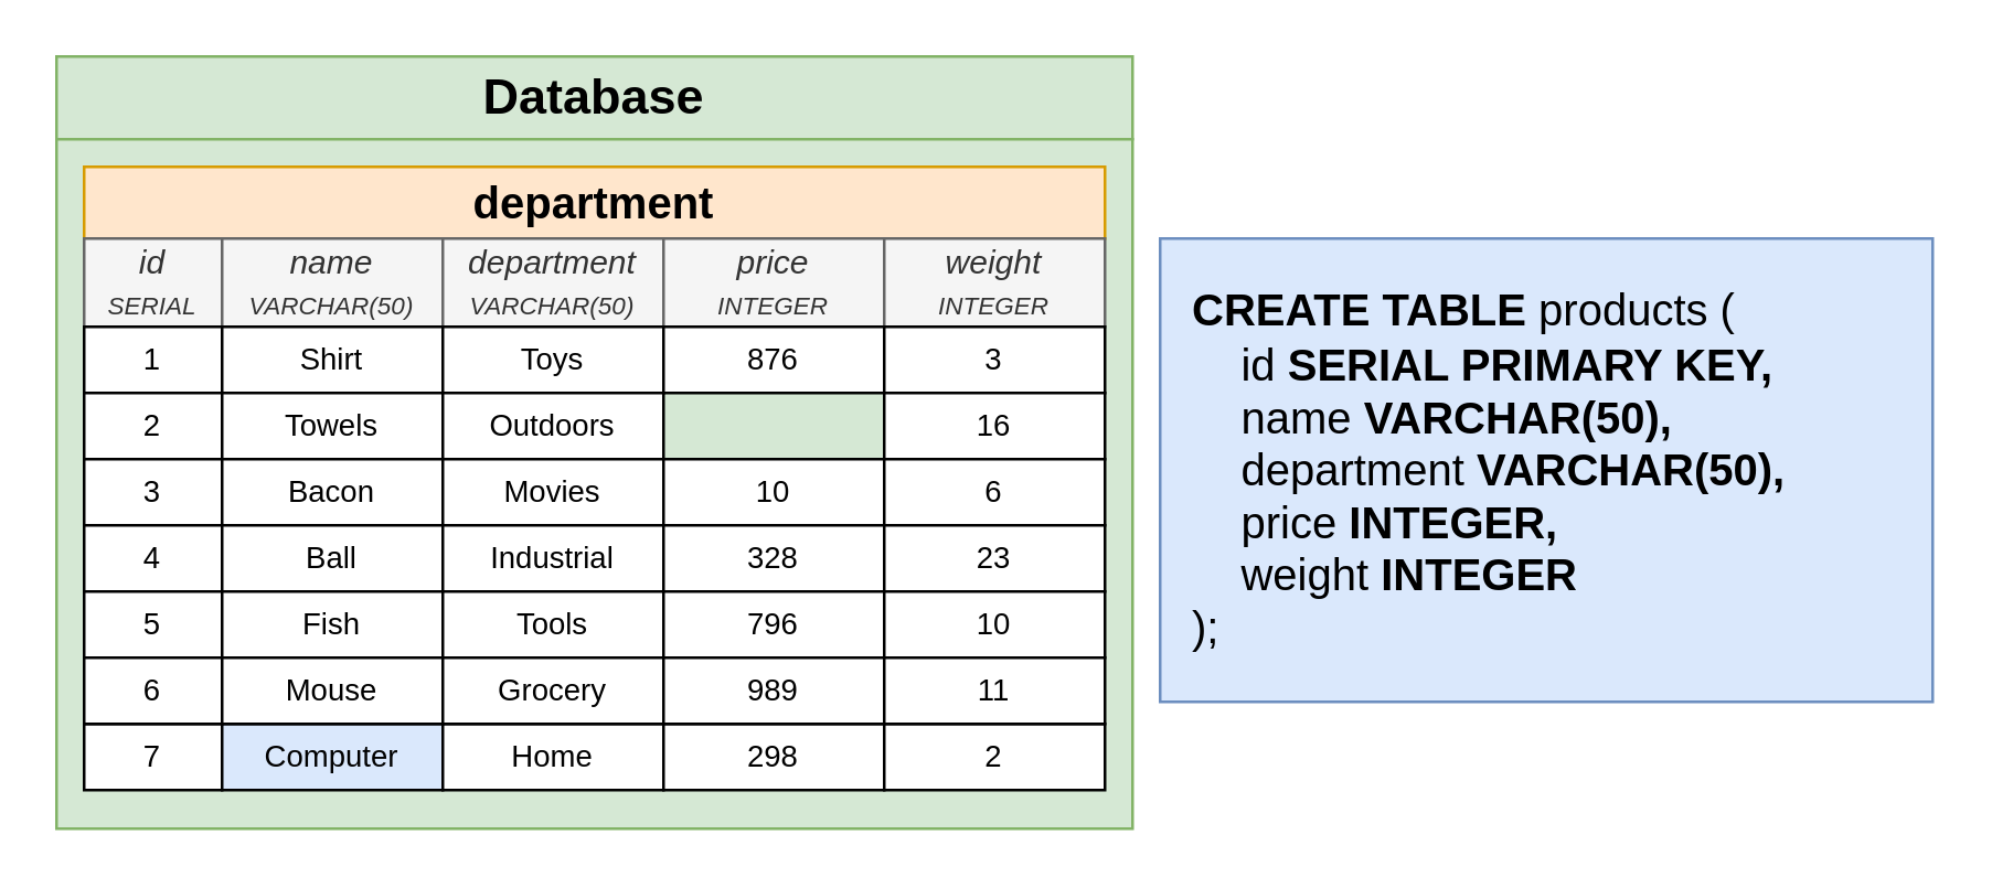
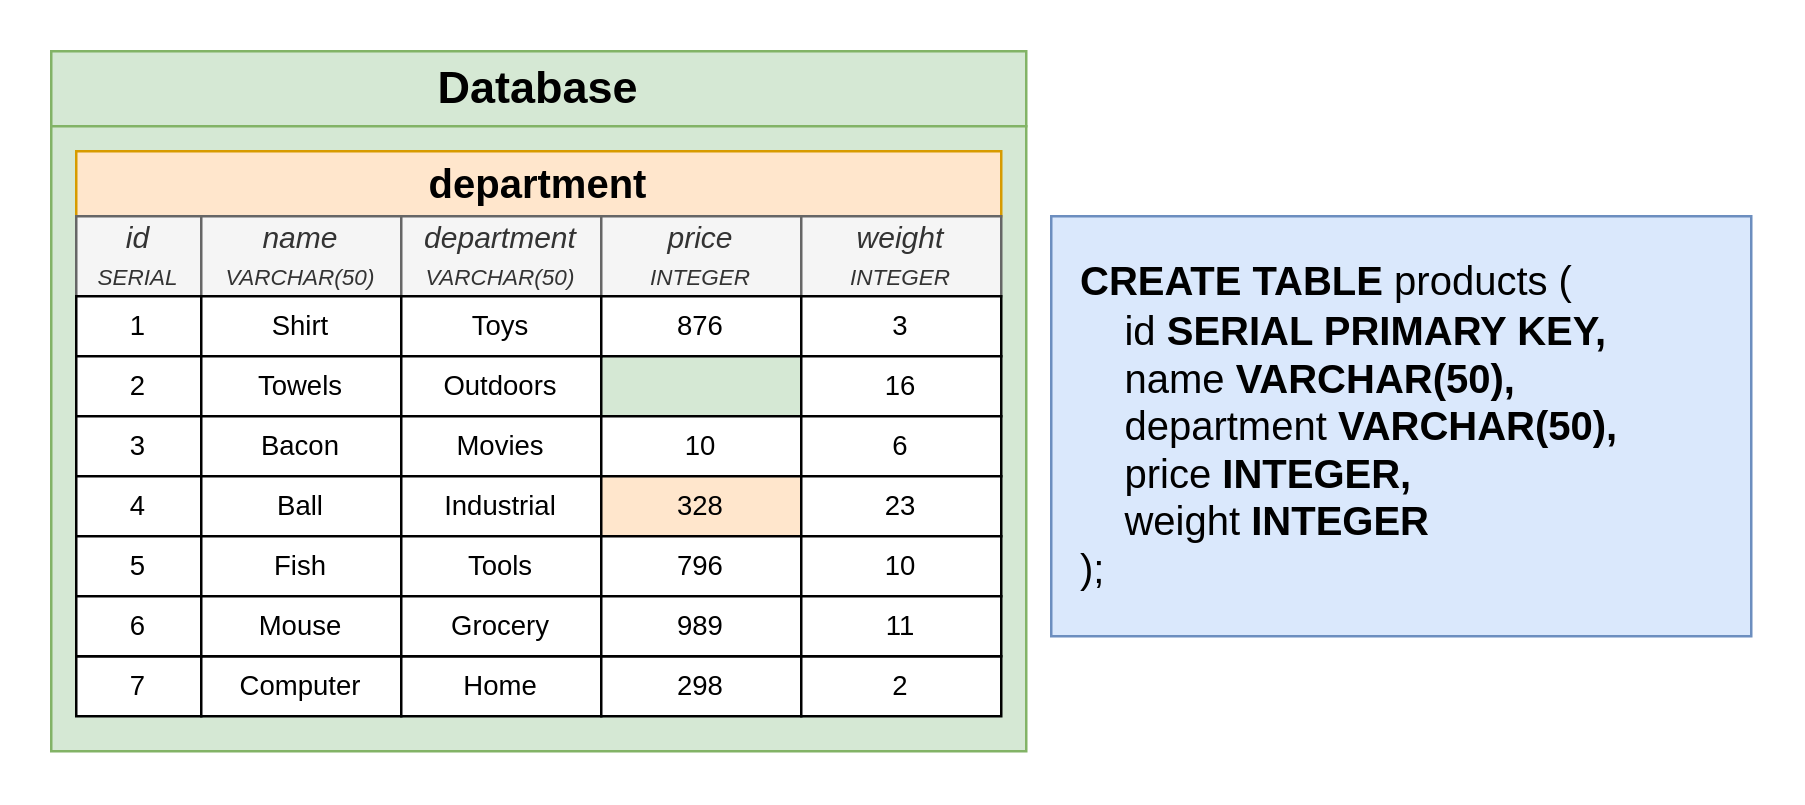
- <mxCell id="33" value="328" style="rounded=0;whiteSpace=wrap;html=1;fontSize=11;" vertex="1" parent="1"><mxGeometry x="240" y="190" width="80" height="24" as="geometry" /></mxCell>
+ <mxCell id="33" value="328" style="rounded=0;whiteSpace=wrap;html=1;fontSize=11;fillColor=#ffe6cc;" vertex="1" parent="1"><mxGeometry x="240" y="190" width="80" height="24" as="geometry" /></mxCell>
- <mxCell id="26" value="Computer" style="rounded=0;whiteSpace=wrap;html=1;fontSize=11;fillColor=#dae8fc;" vertex="1" parent="1"><mxGeometry x="80" y="262" width="80" height="24" as="geometry" /></mxCell>
+ <mxCell id="26" value="Computer" style="rounded=0;whiteSpace=wrap;html=1;fontSize=11;" vertex="1" parent="1"><mxGeometry x="80" y="262" width="80" height="24" as="geometry" /></mxCell>
